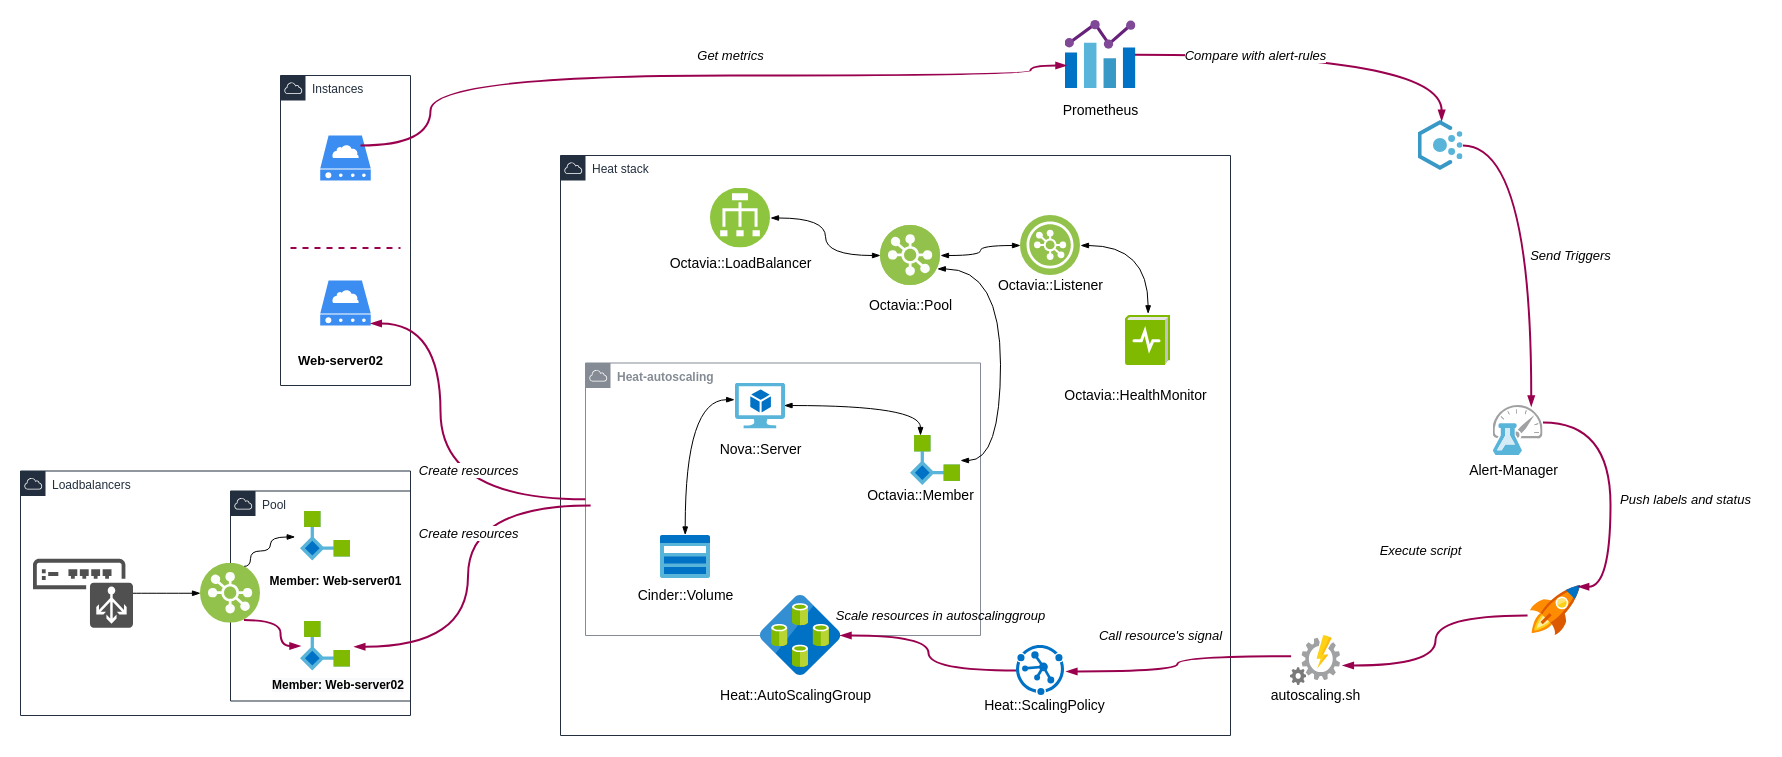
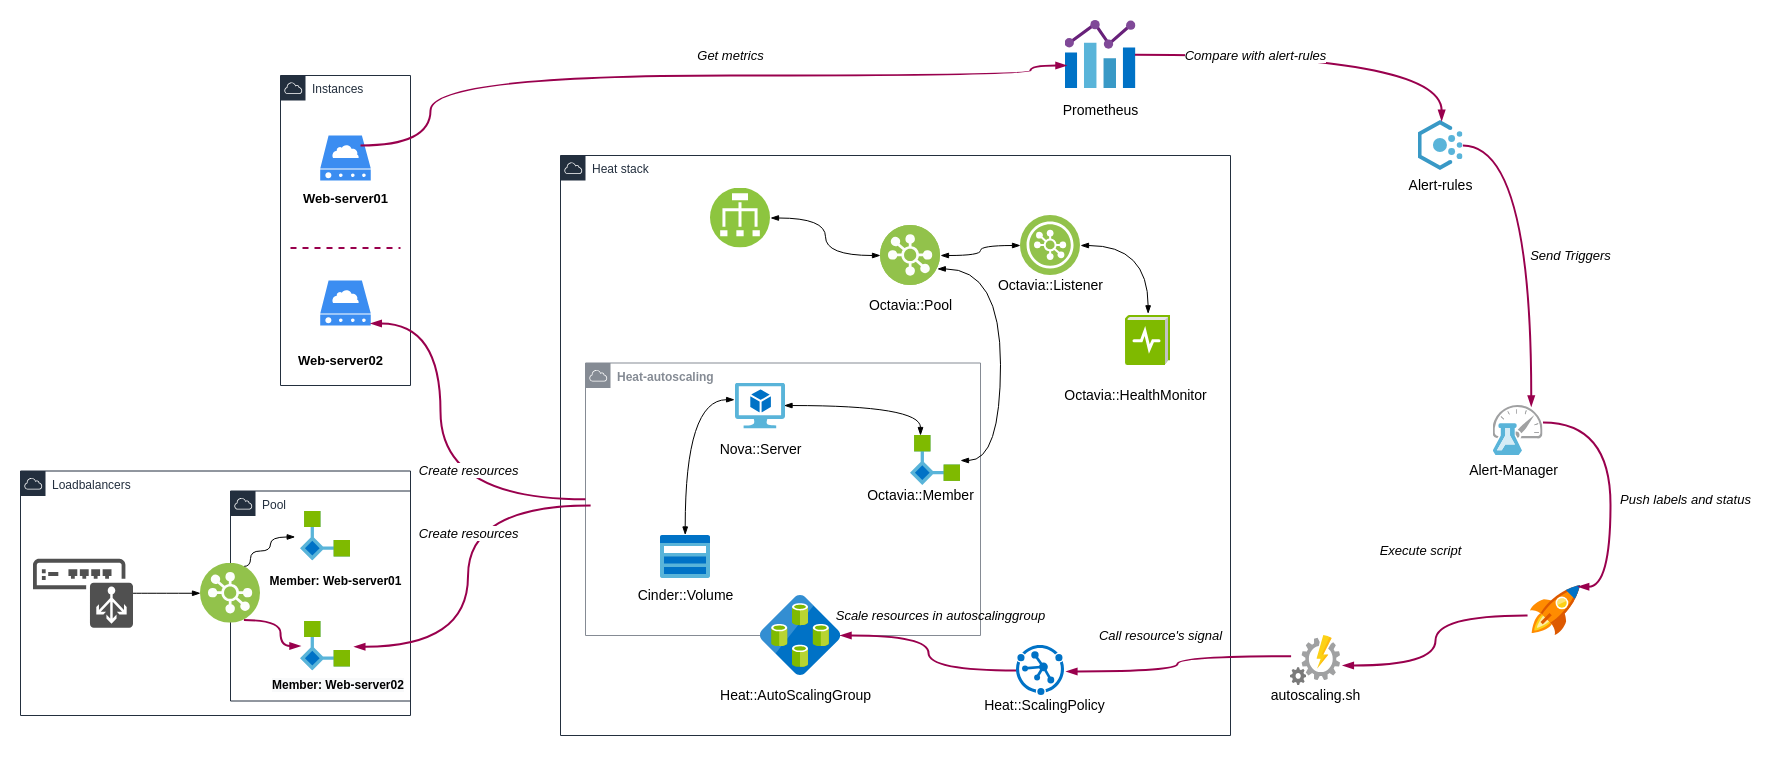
+ <mxCell id="15" value="&lt;font style=&quot;font-size: 14px&quot;&gt;Alert-rules&lt;/font&gt;" style="text;html=1;align=center;verticalAlign=middle;resizable=0;points=[];autosize=1;" vertex="1" parent="1"><mxGeometry x="1400" y="175" width="80" height="20" as="geometry" /></mxCell>
+ <mxCell id="49" value="&lt;b&gt;&lt;font style=&quot;font-size: 13px&quot;&gt;Web-server01&lt;/font&gt;&lt;/b&gt;" style="text;html=1;align=center;verticalAlign=middle;resizable=0;points=[];autosize=1;" vertex="1" parent="1"><mxGeometry x="295" y="187.5" width="100" height="20" as="geometry" /></mxCell>
- <mxCell id="23" value="&lt;font style=&quot;font-size: 14px&quot;&gt;Octavia::LoadBalancer&lt;/font&gt;" style="text;html=1;align=center;verticalAlign=middle;resizable=0;points=[];autosize=1;" vertex="1" parent="1"><mxGeometry x="660" y="252.5" width="160" height="20" as="geometry" /></mxCell>
